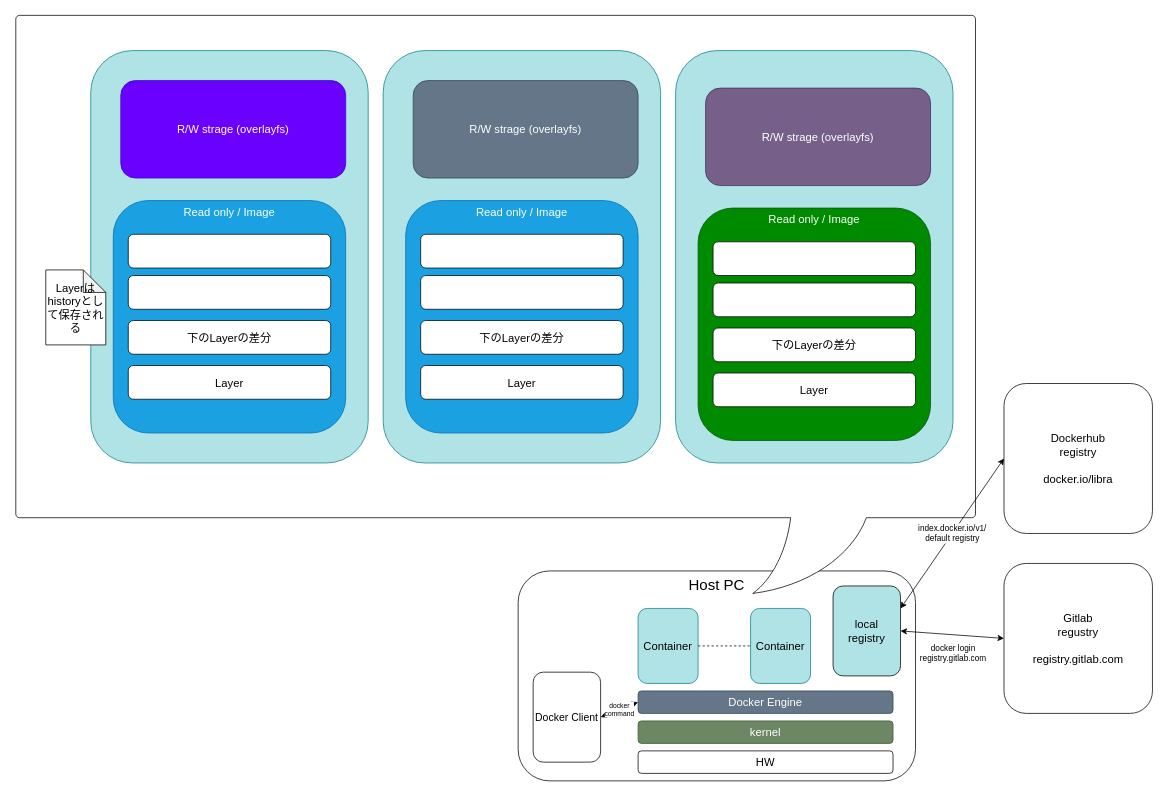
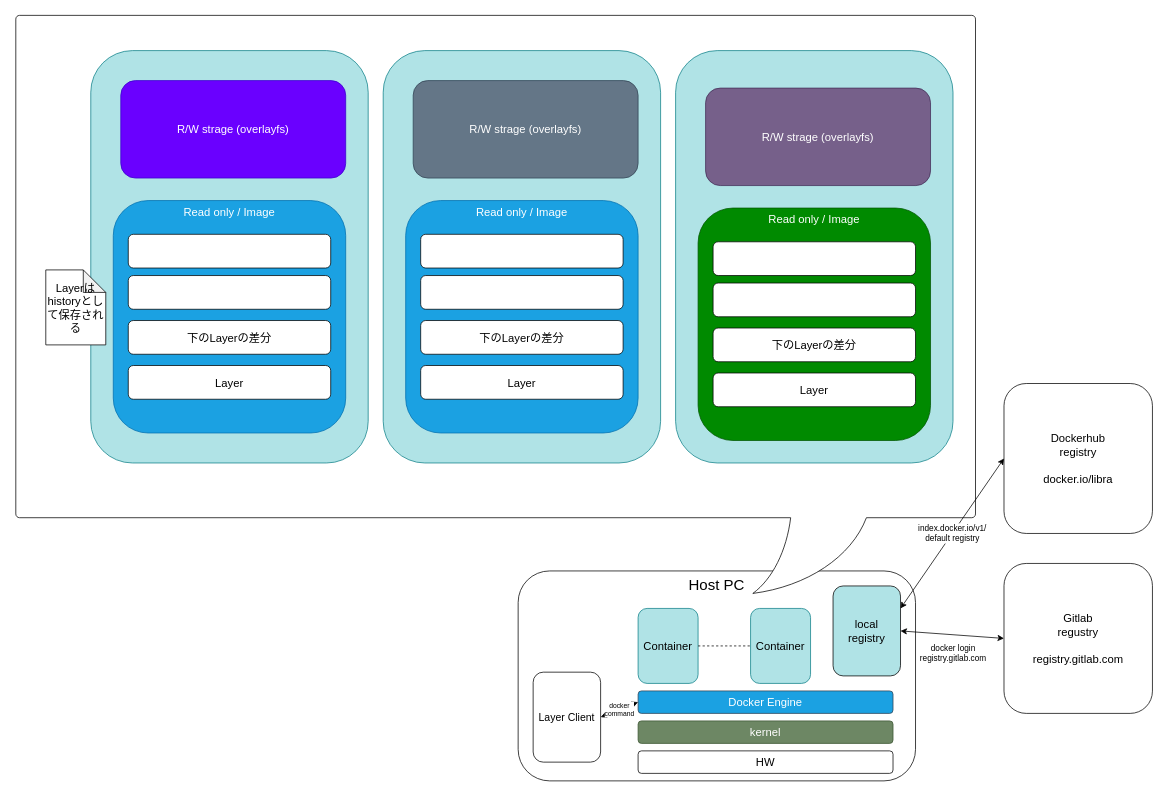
- <mxCell id="6" value="Docker Engine" style="rounded=1;whiteSpace=wrap;html=1;shadow=0;fontSize=15;fillColor=#647687;strokeColor=#314354;fontColor=#ffffff;" parent="1" vertex="1"><mxGeometry x="850" y="921" width="340" height="30" as="geometry" /></mxCell>
+ <mxCell id="6" value="Docker Engine" style="rounded=1;whiteSpace=wrap;html=1;shadow=0;fontSize=15;fillColor=#1ba1e2;strokeColor=#314354;fontColor=#ffffff;" parent="1" vertex="1"><mxGeometry x="850" y="921" width="340" height="30" as="geometry" /></mxCell>
- <mxCell id="15" value="Docker Client" style="rounded=1;whiteSpace=wrap;html=1;shadow=0;fontSize=14;align=center;" parent="1" vertex="1"><mxGeometry x="710" y="896" width="90" height="120" as="geometry" /></mxCell>
+ <mxCell id="15" value="Layer Client" style="rounded=1;whiteSpace=wrap;html=1;shadow=0;fontSize=14;align=center;" parent="1" vertex="1"><mxGeometry x="710" y="896" width="90" height="120" as="geometry" /></mxCell>
